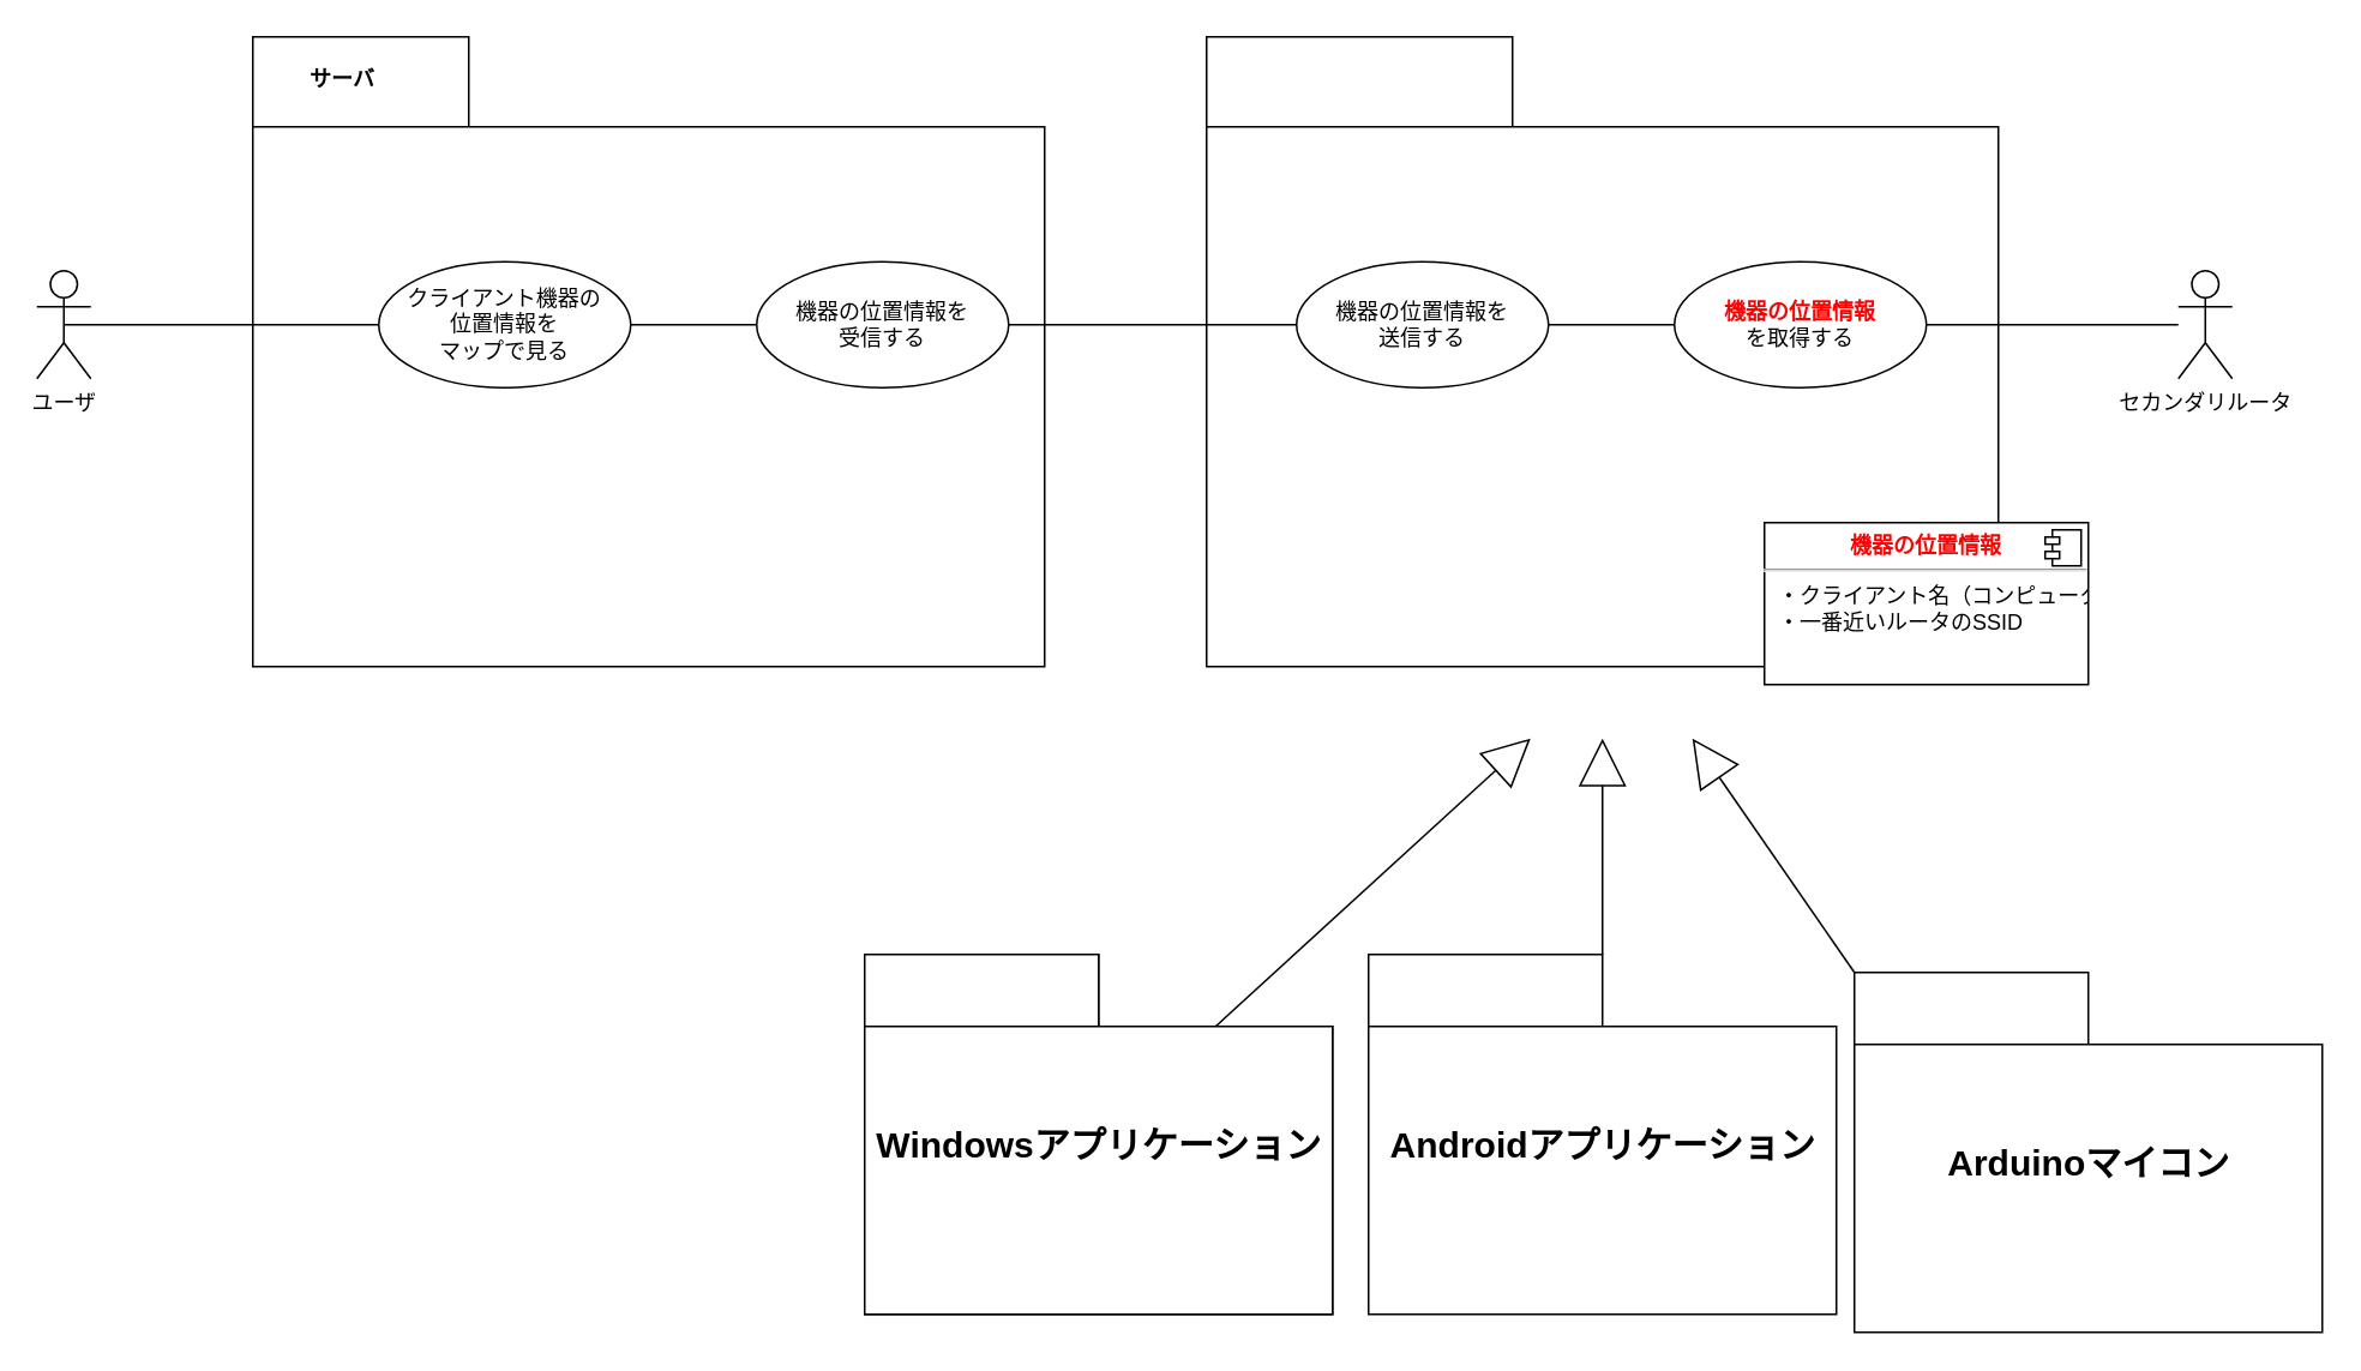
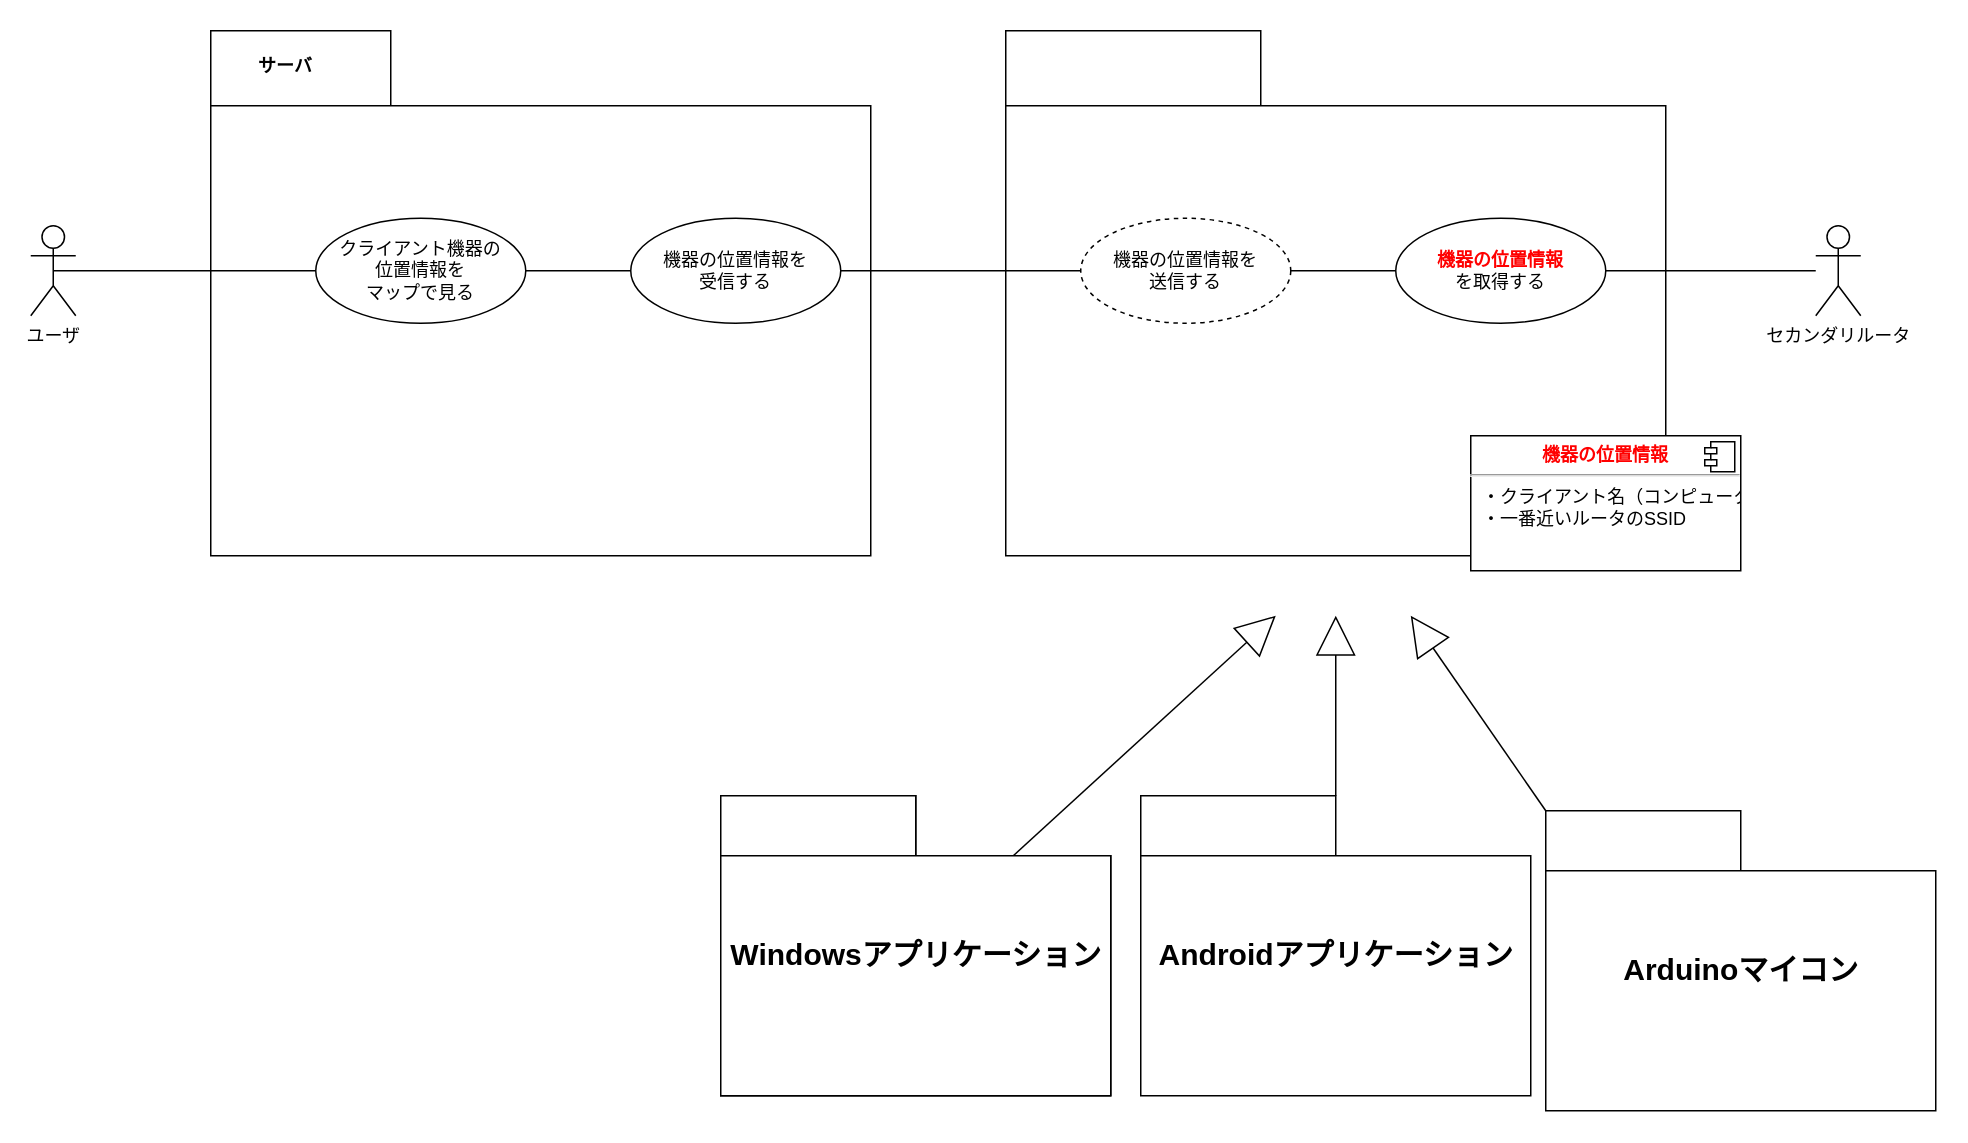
- <mxCell id="10" value="機器の位置情報を&lt;br&gt;送信する" style="ellipse;whiteSpace=wrap;html=1;" vertex="1" parent="1"><mxGeometry x="720" y="145" width="140" height="70" as="geometry" /></mxCell>
+ <mxCell id="10" value="機器の位置情報を&lt;br&gt;送信する" style="ellipse;whiteSpace=wrap;html=1;dashed=1;" vertex="1" parent="1"><mxGeometry x="720" y="145" width="140" height="70" as="geometry" /></mxCell>
